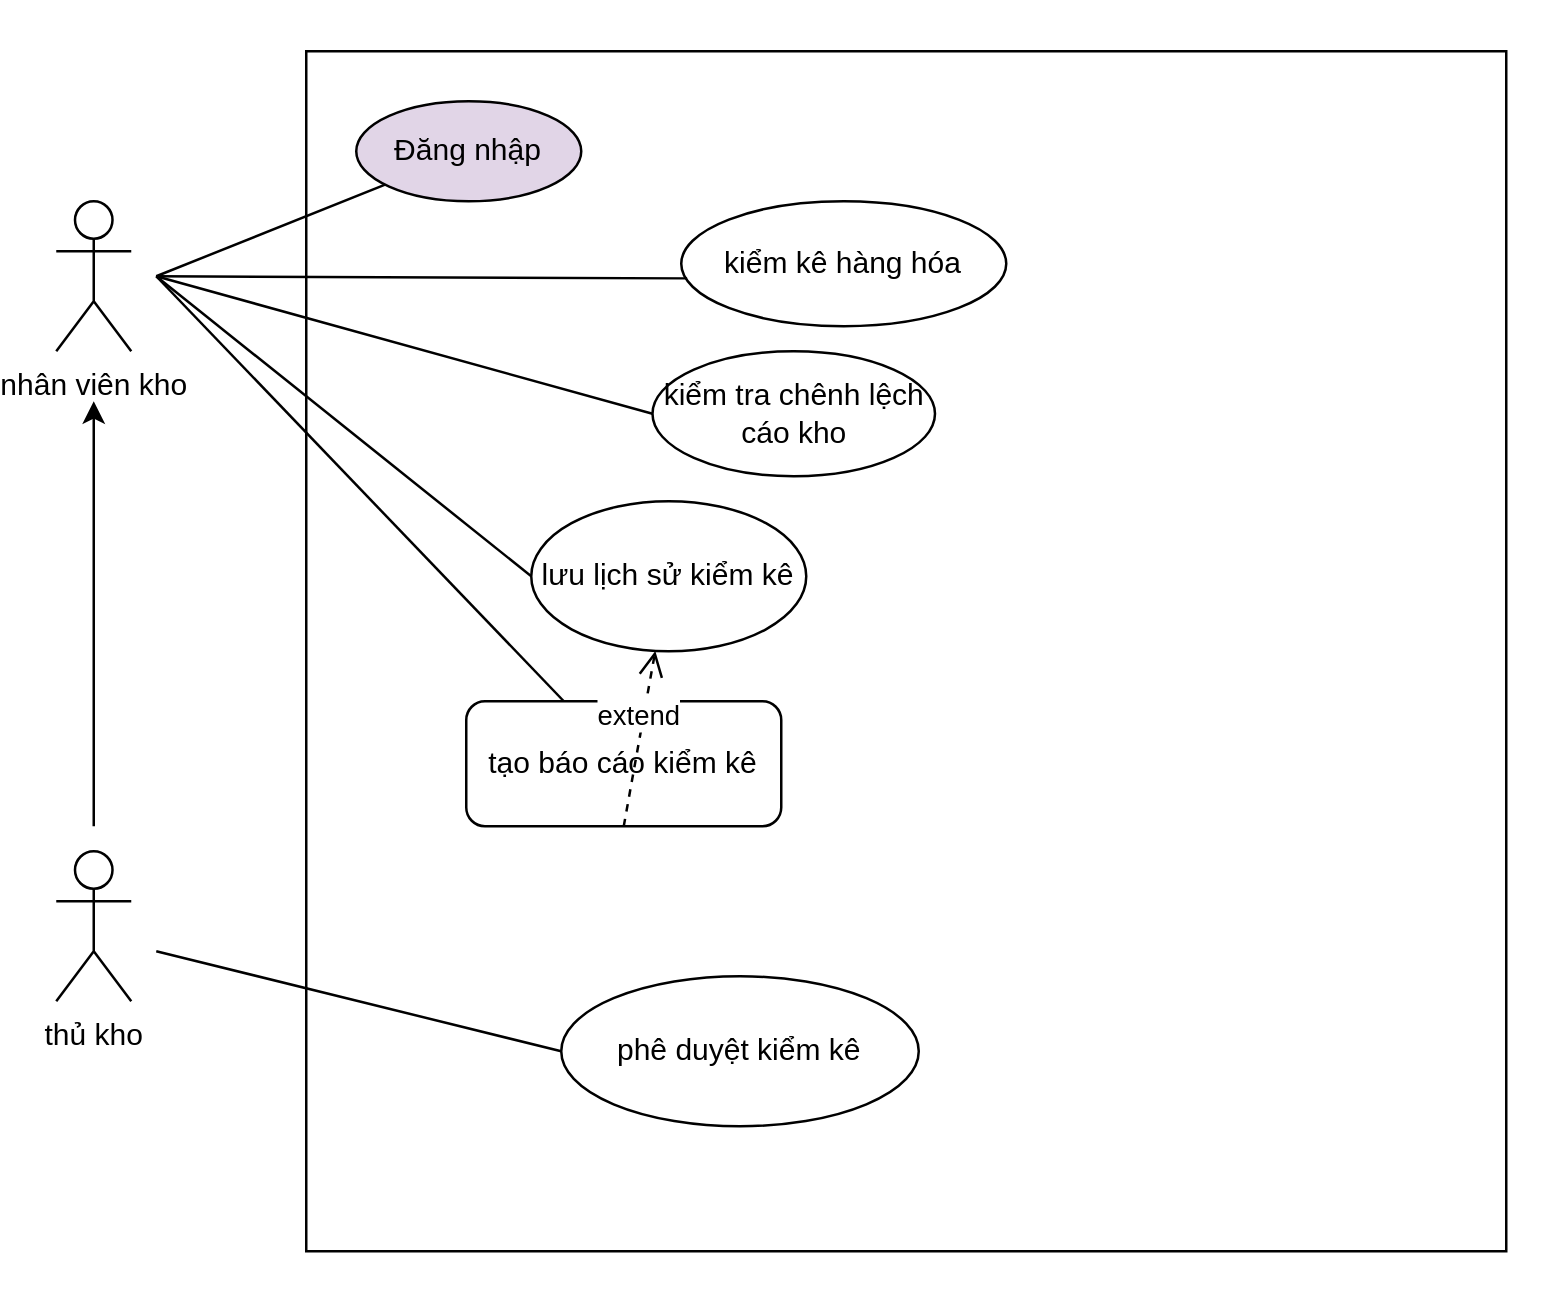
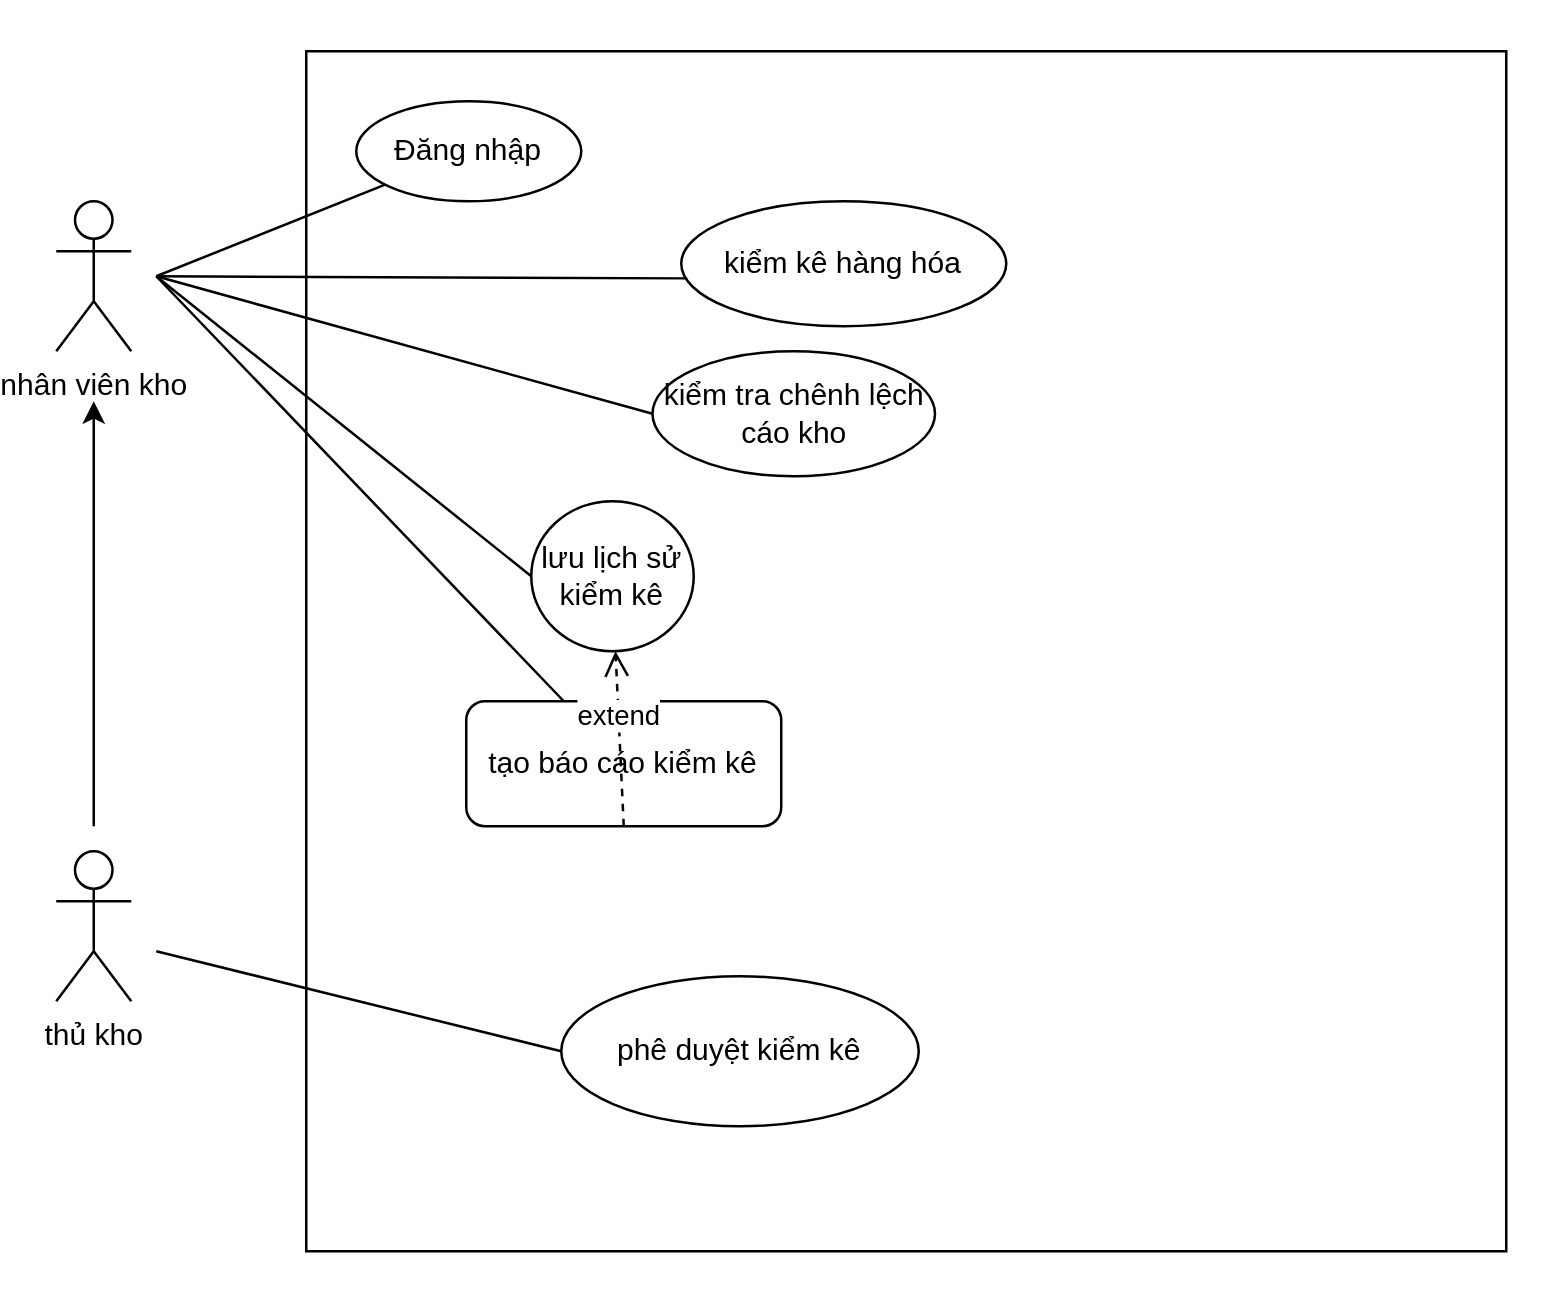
- <mxCell id="7" value="Đăng nhập" style="ellipse;whiteSpace=wrap;html=1;fillColor=#e1d5e7;" vertex="1" parent="1"><mxGeometry x="140" y="40" width="90" height="40" as="geometry" /></mxCell>
+ <mxCell id="7" value="Đăng nhập" style="ellipse;whiteSpace=wrap;html=1;" vertex="1" parent="1"><mxGeometry x="140" y="40" width="90" height="40" as="geometry" /></mxCell>
- <mxCell id="13" value="lưu lịch sử kiểm kê" style="ellipse;whiteSpace=wrap;html=1;" vertex="1" parent="1"><mxGeometry x="210" y="200" width="110" height="60" as="geometry" /></mxCell>
+ <mxCell id="13" value="lưu lịch sử kiểm kê" style="ellipse;whiteSpace=wrap;html=1;" vertex="1" parent="1"><mxGeometry x="210" y="200" width="65" height="60" as="geometry" /></mxCell>
